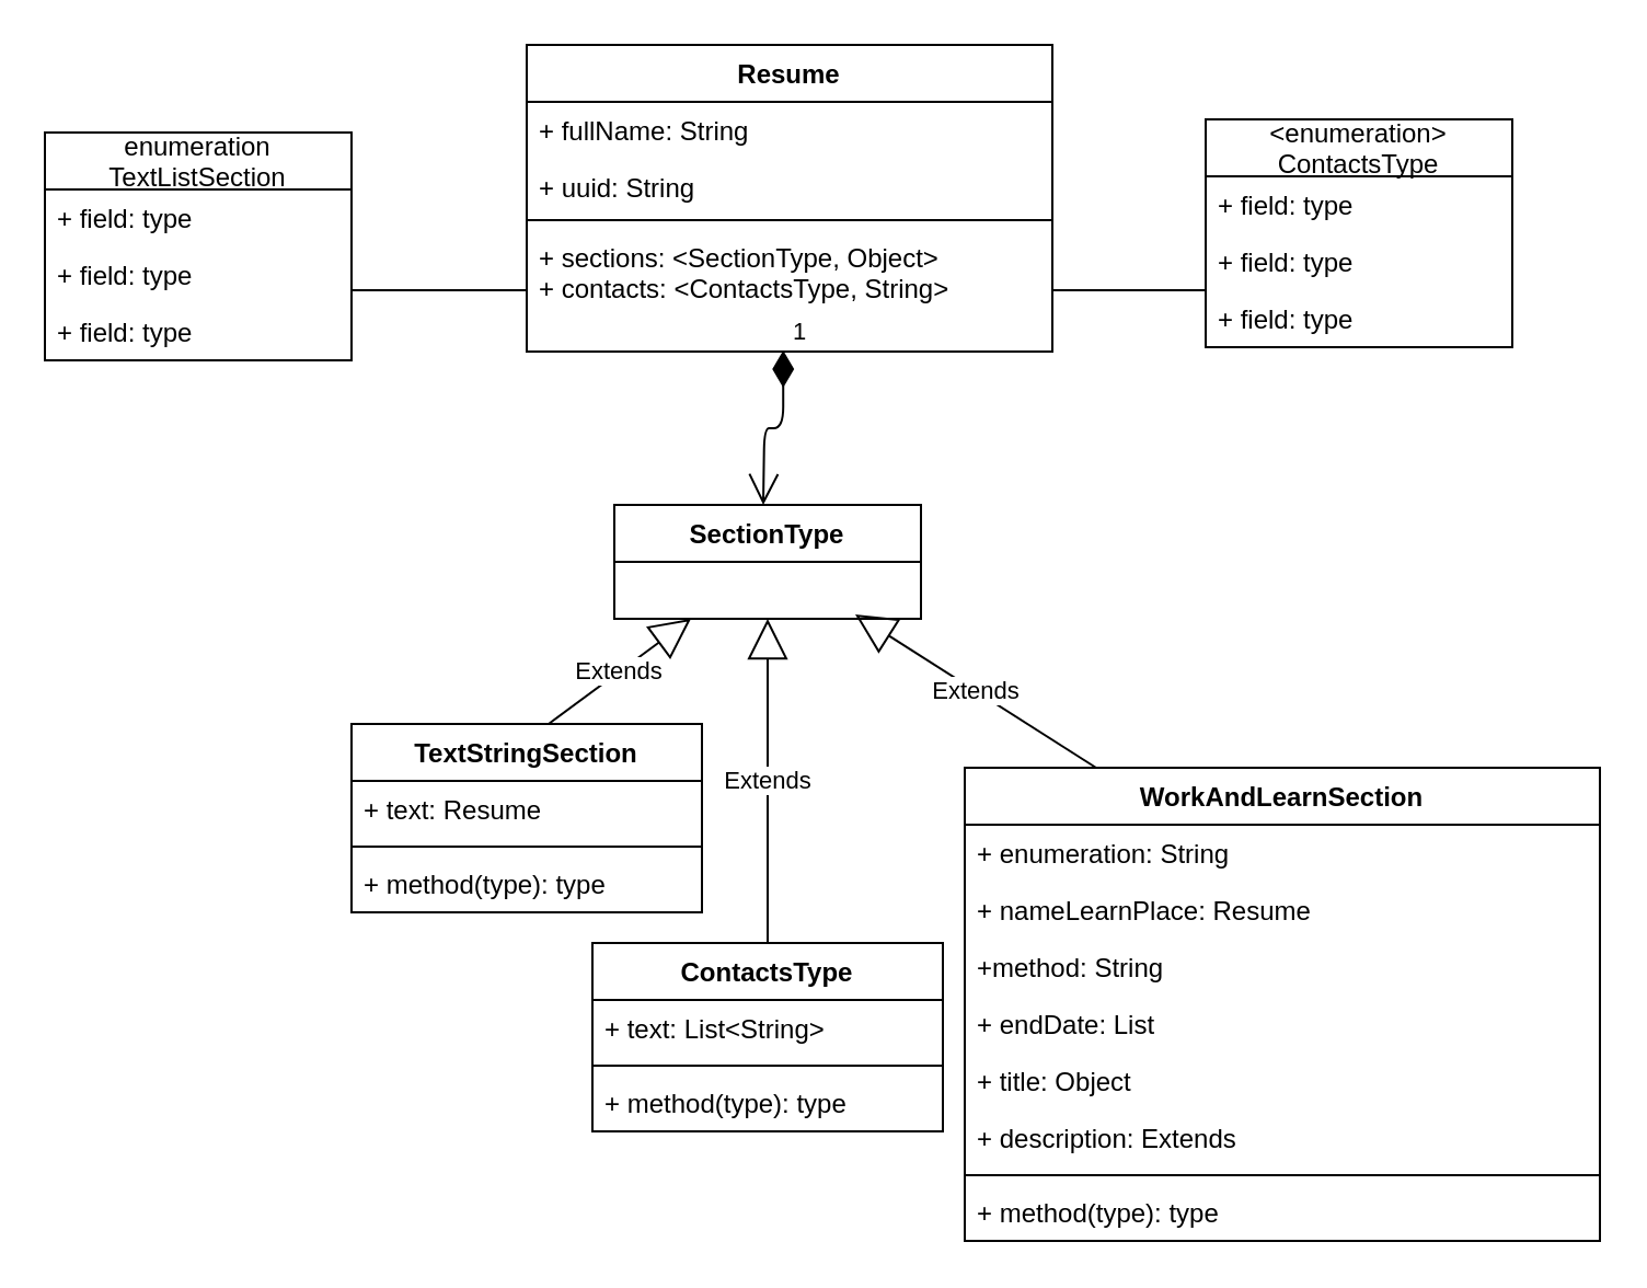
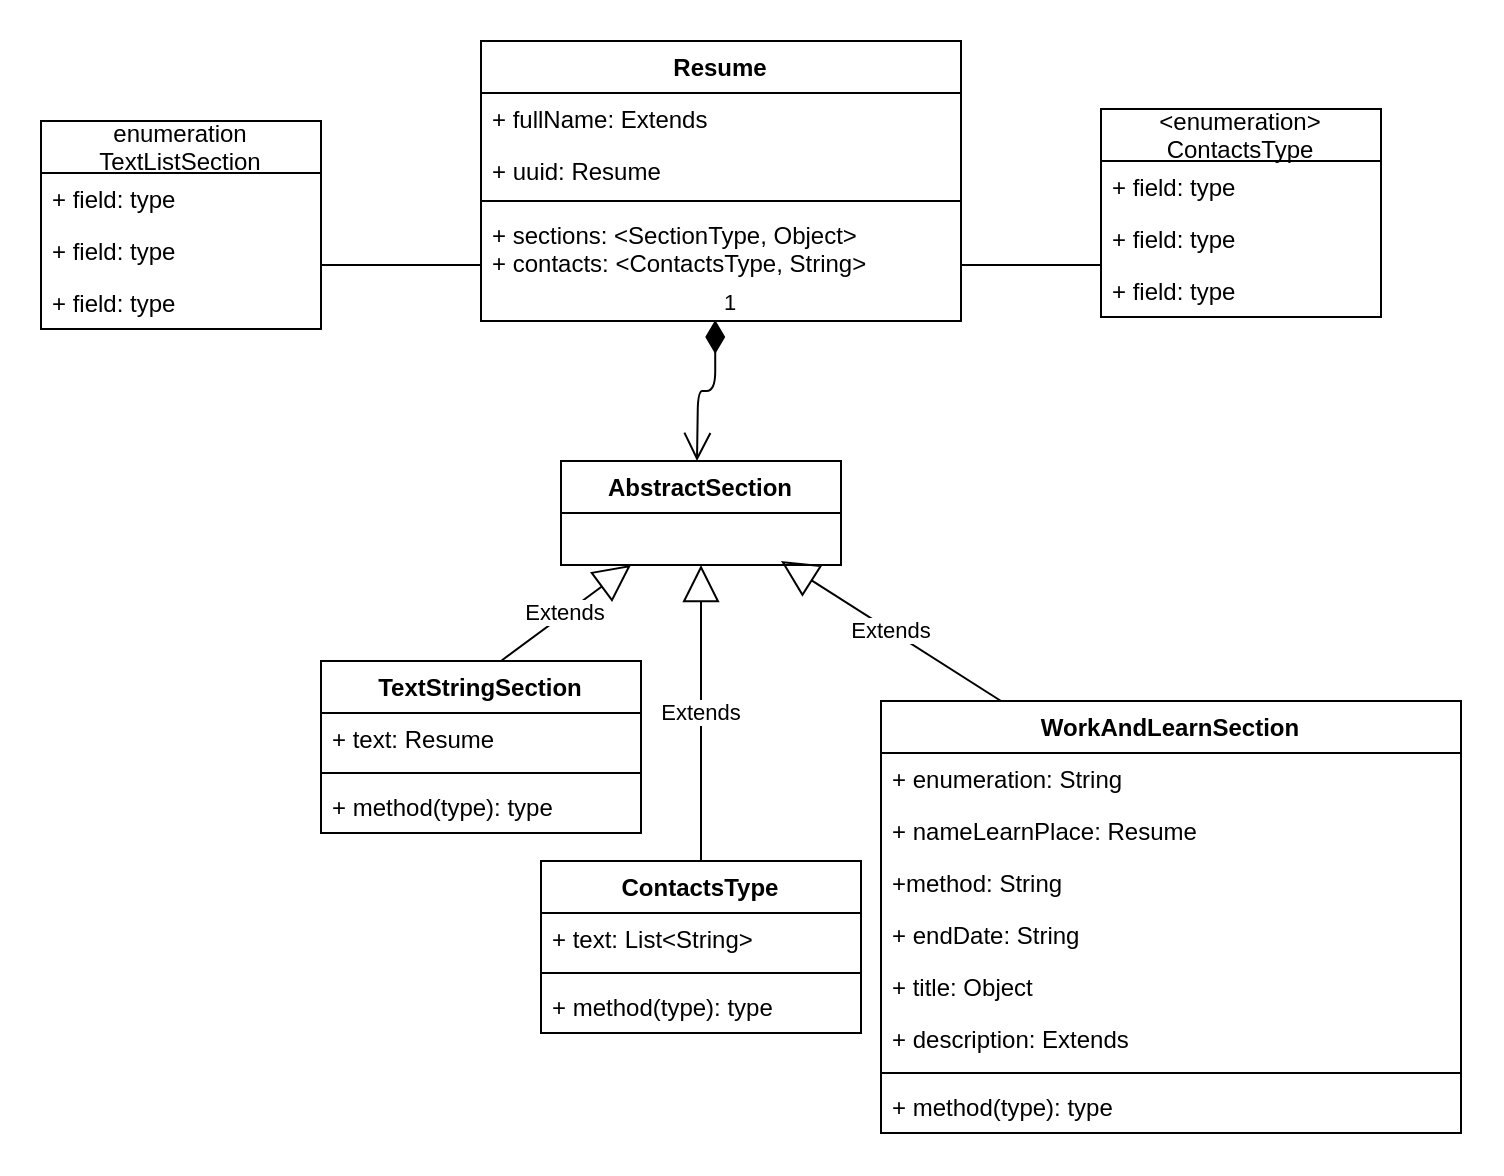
- <mxCell id="3" value="+ fullName: String" style="text;strokeColor=none;fillColor=none;align=left;verticalAlign=top;spacingLeft=4;spacingRight=4;overflow=hidden;rotatable=0;points=[[0,0.5],[1,0.5]];portConstraint=eastwest;" vertex="1" parent="2"><mxGeometry y="26" width="240" height="26" as="geometry" /></mxCell>
+ <mxCell id="3" value="+ fullName: Extends" style="text;strokeColor=none;fillColor=none;align=left;verticalAlign=top;spacingLeft=4;spacingRight=4;overflow=hidden;rotatable=0;points=[[0,0.5],[1,0.5]];portConstraint=eastwest;" vertex="1" parent="2"><mxGeometry y="26" width="240" height="26" as="geometry" /></mxCell>
- <mxCell id="4" value="+ uuid: String&#10;" style="text;strokeColor=none;fillColor=none;align=left;verticalAlign=top;spacingLeft=4;spacingRight=4;overflow=hidden;rotatable=0;points=[[0,0.5],[1,0.5]];portConstraint=eastwest;" vertex="1" parent="2"><mxGeometry y="52" width="240" height="24" as="geometry" /></mxCell>
+ <mxCell id="4" value="+ uuid: Resume&#10;" style="text;strokeColor=none;fillColor=none;align=left;verticalAlign=top;spacingLeft=4;spacingRight=4;overflow=hidden;rotatable=0;points=[[0,0.5],[1,0.5]];portConstraint=eastwest;" vertex="1" parent="2"><mxGeometry y="52" width="240" height="24" as="geometry" /></mxCell>
- <mxCell id="8" value="SectionType" style="swimlane;fontStyle=1;childLayout=stackLayout;horizontal=1;startSize=26;fillColor=none;horizontalStack=0;resizeParent=1;resizeParentMax=0;resizeLast=0;collapsible=1;marginBottom=0;" vertex="1" parent="1"><mxGeometry x="280" y="230" width="140" height="52" as="geometry" /></mxCell>
+ <mxCell id="8" value="AbstractSection" style="swimlane;fontStyle=1;childLayout=stackLayout;horizontal=1;startSize=26;fillColor=none;horizontalStack=0;resizeParent=1;resizeParentMax=0;resizeLast=0;collapsible=1;marginBottom=0;" vertex="1" parent="1"><mxGeometry x="280" y="230" width="140" height="52" as="geometry" /></mxCell>
- <mxCell id="24" value="+ endDate: List" style="text;strokeColor=none;fillColor=none;align=left;verticalAlign=top;spacingLeft=4;spacingRight=4;overflow=hidden;rotatable=0;points=[[0,0.5],[1,0.5]];portConstraint=eastwest;" vertex="1" parent="20"><mxGeometry y="104" width="290" height="26" as="geometry" /></mxCell>
+ <mxCell id="24" value="+ endDate: String" style="text;strokeColor=none;fillColor=none;align=left;verticalAlign=top;spacingLeft=4;spacingRight=4;overflow=hidden;rotatable=0;points=[[0,0.5],[1,0.5]];portConstraint=eastwest;" vertex="1" parent="20"><mxGeometry y="104" width="290" height="26" as="geometry" /></mxCell>
